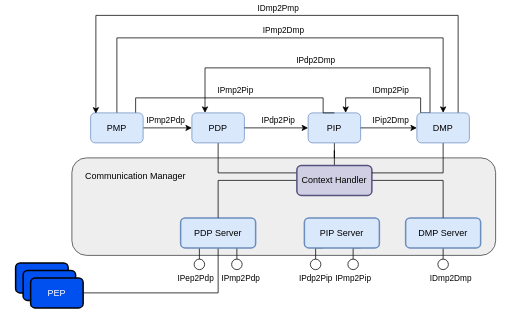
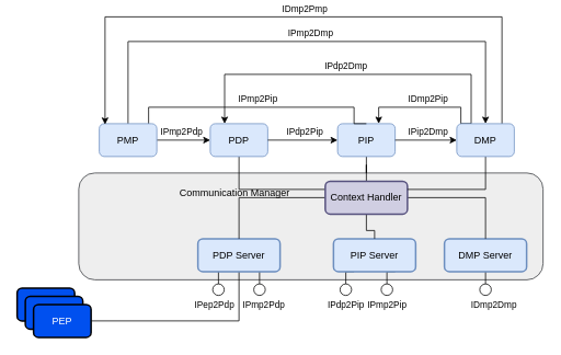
- <mxCell id="34" value="Communication Manager" style="text;html=1;strokeColor=none;fillColor=none;align=center;verticalAlign=middle;whiteSpace=wrap;rounded=0;" vertex="1" parent="1"><mxGeometry x="105" y="220" width="150" height="30" as="geometry" /></mxCell>
+ <mxCell id="34" value="Communication Manager" style="text;html=1;strokeColor=none;fillColor=none;align=center;verticalAlign=middle;whiteSpace=wrap;rounded=0;" vertex="1" parent="1"><mxGeometry x="210" y="220" width="150" height="30" as="geometry" /></mxCell>
+ <mxCell id="24" style="edgeStyle=orthogonalEdgeStyle;rounded=0;orthogonalLoop=1;jettySize=auto;html=1;endArrow=none;endFill=0;" edge="1" parent="1" source="26" target="20"><mxGeometry relative="1" as="geometry" /></mxCell>
